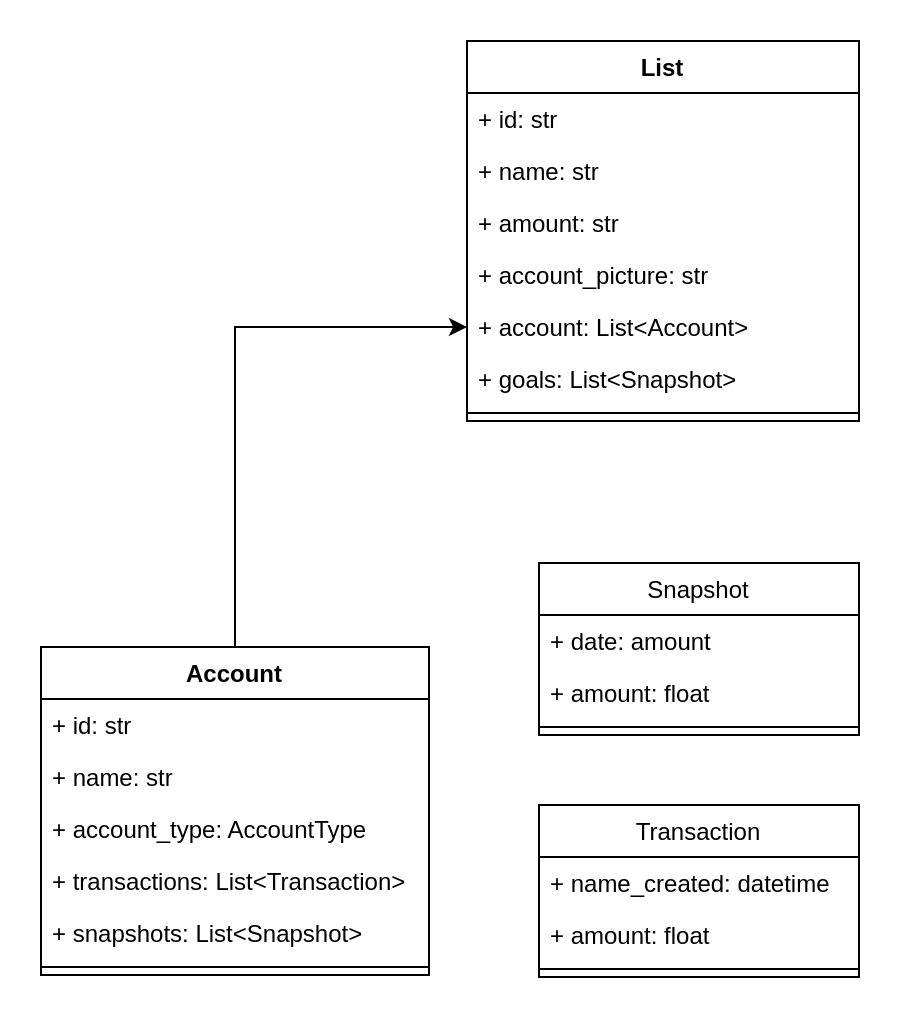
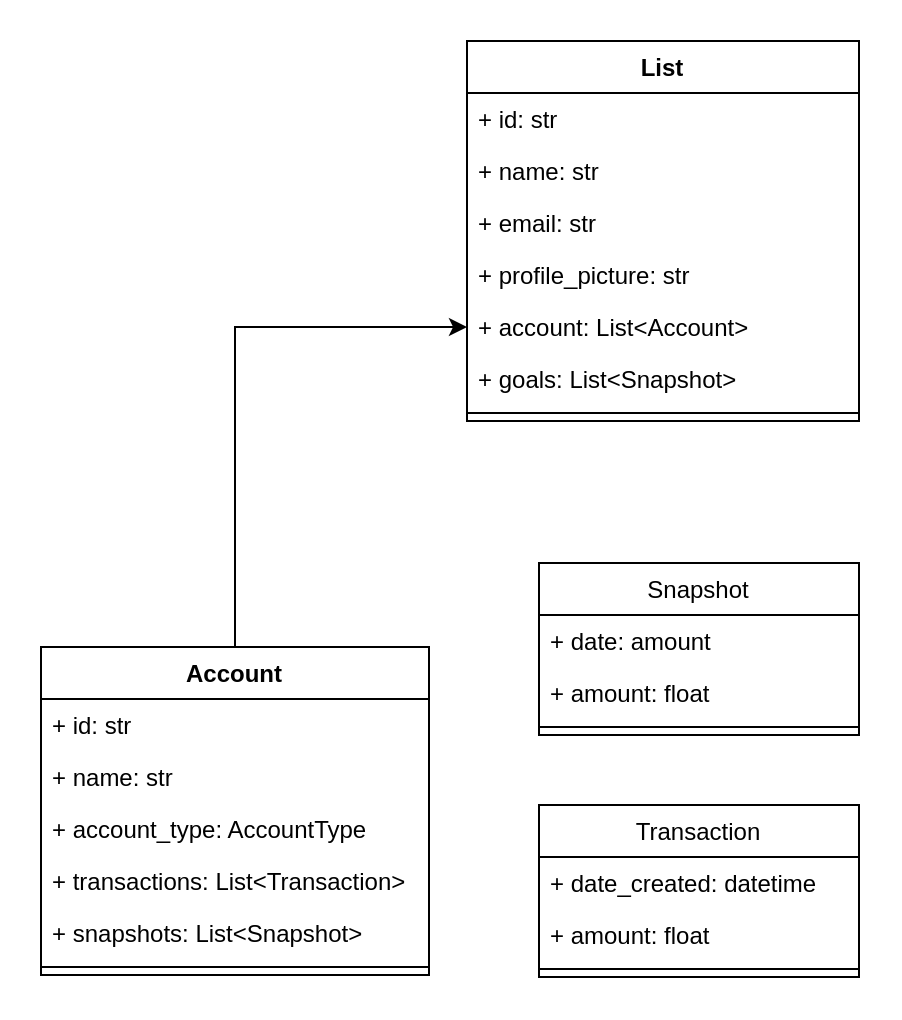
- <mxCell id="5" value="+ amount: str" style="text;strokeColor=none;fillColor=none;align=left;verticalAlign=top;spacingLeft=4;spacingRight=4;overflow=hidden;rotatable=0;points=[[0,0.5],[1,0.5]];portConstraint=eastwest;" vertex="1" parent="2"><mxGeometry y="78" width="196" height="26" as="geometry" /></mxCell>
+ <mxCell id="5" value="+ email: str" style="text;strokeColor=none;fillColor=none;align=left;verticalAlign=top;spacingLeft=4;spacingRight=4;overflow=hidden;rotatable=0;points=[[0,0.5],[1,0.5]];portConstraint=eastwest;" vertex="1" parent="2"><mxGeometry y="78" width="196" height="26" as="geometry" /></mxCell>
- <mxCell id="6" value="+ account_picture: str" style="text;strokeColor=none;fillColor=none;align=left;verticalAlign=top;spacingLeft=4;spacingRight=4;overflow=hidden;rotatable=0;points=[[0,0.5],[1,0.5]];portConstraint=eastwest;" vertex="1" parent="2"><mxGeometry y="104" width="196" height="26" as="geometry" /></mxCell>
+ <mxCell id="6" value="+ profile_picture: str" style="text;strokeColor=none;fillColor=none;align=left;verticalAlign=top;spacingLeft=4;spacingRight=4;overflow=hidden;rotatable=0;points=[[0,0.5],[1,0.5]];portConstraint=eastwest;" vertex="1" parent="2"><mxGeometry y="104" width="196" height="26" as="geometry" /></mxCell>
- <mxCell id="15" value="+ name_created: datetime" style="text;align=left;verticalAlign=top;spacingLeft=4;spacingRight=4;overflow=hidden;rotatable=0;points=[[0,0.5],[1,0.5]];portConstraint=eastwest;" vertex="1" parent="14"><mxGeometry y="26" width="160" height="26" as="geometry" /></mxCell>
+ <mxCell id="15" value="+ date_created: datetime" style="text;align=left;verticalAlign=top;spacingLeft=4;spacingRight=4;overflow=hidden;rotatable=0;points=[[0,0.5],[1,0.5]];portConstraint=eastwest;" vertex="1" parent="14"><mxGeometry y="26" width="160" height="26" as="geometry" /></mxCell>
